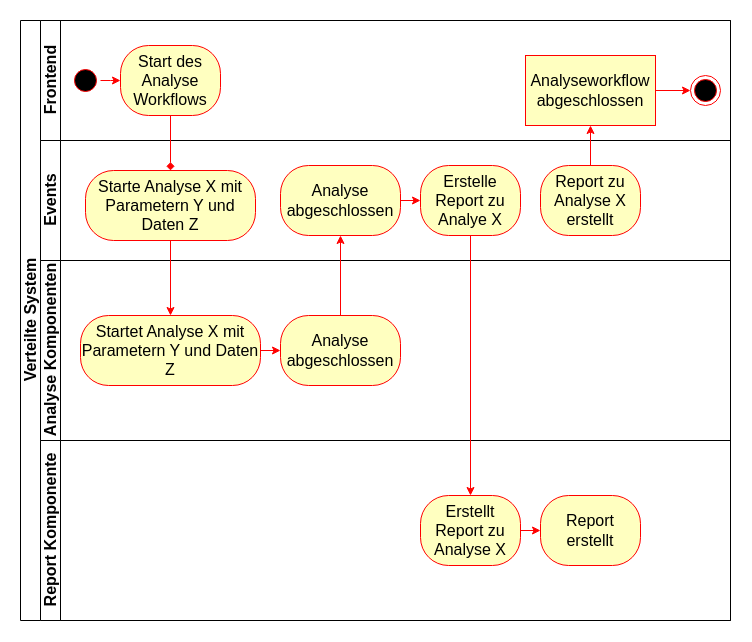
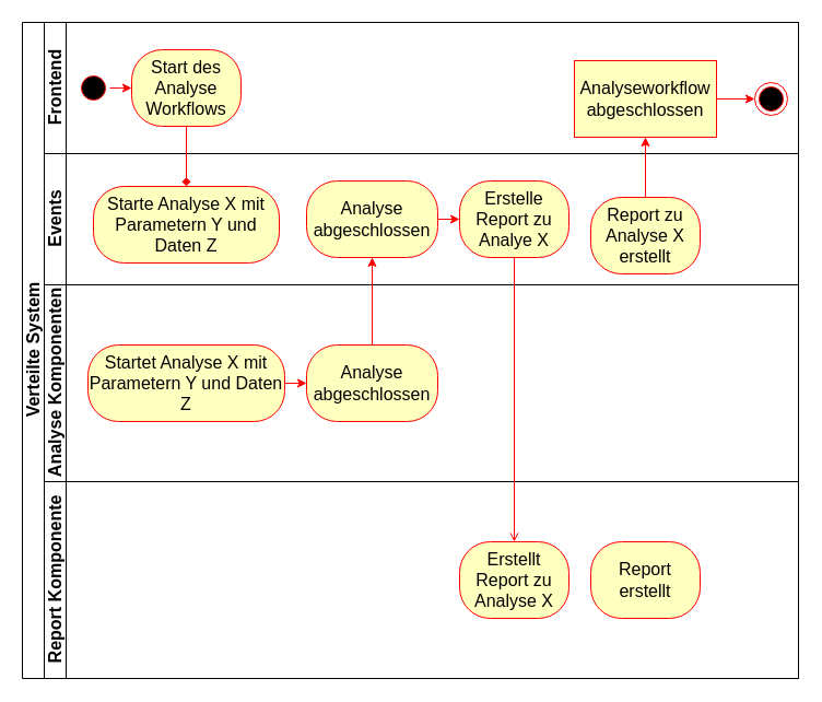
- <mxCell id="14" value="Report zu Analyse X erstellt" style="rounded=1;whiteSpace=wrap;html=1;fontFamily=Helvetica;fontSize=16;fontColor=#000000;align=center;fillColor=#ffffc0;strokeColor=#ff0000;arcSize=40;" parent="10" vertex="1"><mxGeometry x="500" y="25" width="100" height="70" as="geometry" /></mxCell>
+ <mxCell id="14" value="Report zu Analyse X erstellt" style="rounded=1;whiteSpace=wrap;html=1;fontFamily=Helvetica;fontSize=16;fontColor=#000000;align=center;fillColor=#ffffc0;strokeColor=#ff0000;arcSize=40;" parent="10" vertex="1"><mxGeometry x="500" y="40" width="100" height="70" as="geometry" /></mxCell>
- <mxCell id="25" style="edgeStyle=orthogonalEdgeStyle;rounded=0;orthogonalLoop=1;jettySize=auto;html=1;exitX=0.5;exitY=1;exitDx=0;exitDy=0;strokeColor=#FF0000;fontSize=16;" parent="2" source="11" target="18" edge="1"><mxGeometry relative="1" as="geometry" /></mxCell>
- <mxCell id="27" style="edgeStyle=orthogonalEdgeStyle;rounded=0;orthogonalLoop=1;jettySize=auto;html=1;exitX=0.5;exitY=1;exitDx=0;exitDy=0;entryX=0.5;entryY=0;entryDx=0;entryDy=0;strokeColor=#FF0000;fontSize=16;" parent="2" source="13" target="22" edge="1"><mxGeometry relative="1" as="geometry" /></mxCell>
+ <mxCell id="27" style="edgeStyle=orthogonalEdgeStyle;rounded=0;orthogonalLoop=1;jettySize=auto;html=1;exitX=0.5;exitY=1;exitDx=0;exitDy=0;entryX=0.5;entryY=0;entryDx=0;entryDy=0;strokeColor=#FF0000;fontSize=16;endArrow=open;" parent="2" source="13" target="22" edge="1"><mxGeometry relative="1" as="geometry" /></mxCell>
- <mxCell id="21" style="edgeStyle=orthogonalEdgeStyle;rounded=0;orthogonalLoop=1;jettySize=auto;html=1;exitX=1;exitY=0.5;exitDx=0;exitDy=0;entryX=0;entryY=0.5;entryDx=0;entryDy=0;strokeColor=#FF0000;fontSize=16;" parent="20" source="22" target="23" edge="1"><mxGeometry relative="1" as="geometry" /></mxCell>
